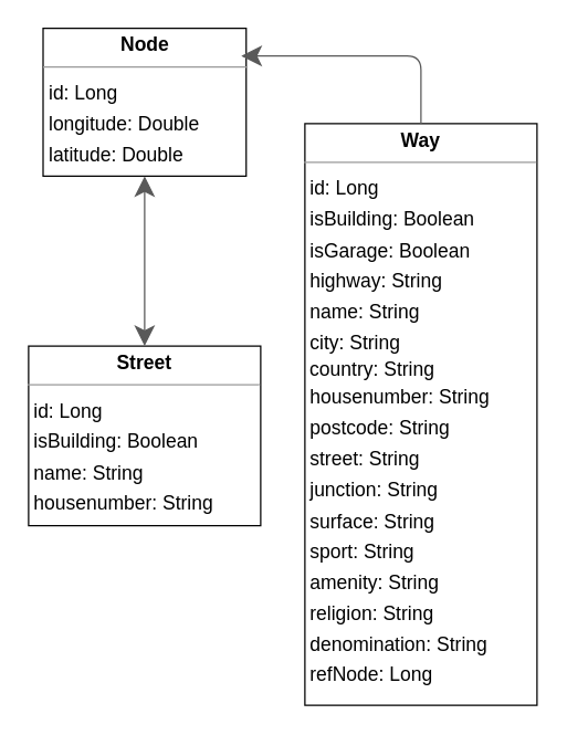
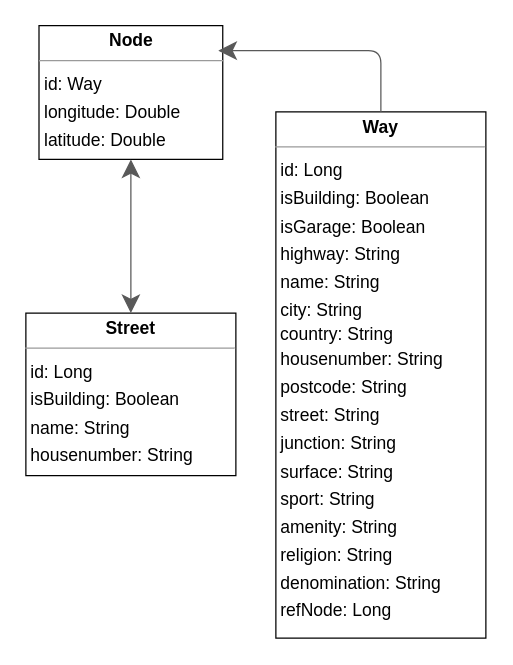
- <mxCell id="2" value="&lt;p style=&quot;margin:0px;margin-top:4px;text-align:center;&quot;&gt;&lt;b&gt;Node&lt;/b&gt;&lt;/p&gt;&lt;hr size=&quot;1&quot;&gt;&lt;p style=&quot;margin:0 0 0 4px;line-height:1.6;&quot;&gt; id:  Long&lt;/p&gt;&lt;p style=&quot;margin:0 0 0 4px;line-height:1.6;&quot;&gt;&lt;span style=&quot;background-color: initial;&quot;&gt;longitude: Double&lt;/span&gt;&amp;nbsp; &lt;br&gt;latitude:  Double&lt;br&gt;&lt;/p&gt;" style="verticalAlign=top;align=left;overflow=fill;fontSize=14;fontFamily=Helvetica;html=1;rounded=0;shadow=0;comic=0;labelBackgroundColor=none;strokeWidth=1;" parent="1" vertex="1"><mxGeometry x="30.5" y="20" width="147" height="107" as="geometry" /></mxCell>
+ <mxCell id="2" value="&lt;p style=&quot;margin:0px;margin-top:4px;text-align:center;&quot;&gt;&lt;b&gt;Node&lt;/b&gt;&lt;/p&gt;&lt;hr size=&quot;1&quot;&gt;&lt;p style=&quot;margin:0 0 0 4px;line-height:1.6;&quot;&gt; id:  Way&lt;/p&gt;&lt;p style=&quot;margin:0 0 0 4px;line-height:1.6;&quot;&gt;&lt;span style=&quot;background-color: initial;&quot;&gt;longitude: Double&lt;/span&gt;&amp;nbsp; &lt;br&gt;latitude:  Double&lt;br&gt;&lt;/p&gt;" style="verticalAlign=top;align=left;overflow=fill;fontSize=14;fontFamily=Helvetica;html=1;rounded=0;shadow=0;comic=0;labelBackgroundColor=none;strokeWidth=1;" parent="1" vertex="1"><mxGeometry x="30.5" y="20" width="147" height="107" as="geometry" /></mxCell>
